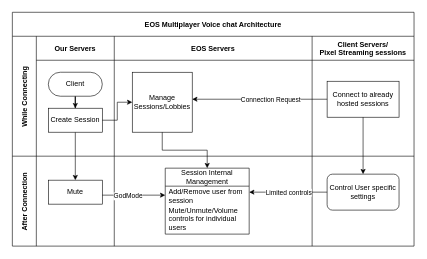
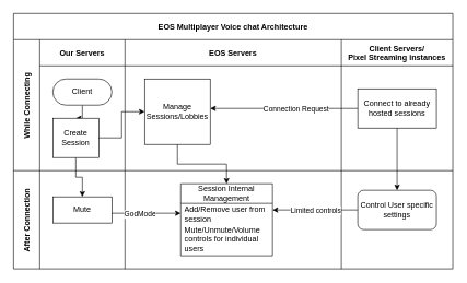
- <mxCell id="11" value="Client Servers/&#10;Pixel Streaming sessions" style="swimlane;swimlaneHead=0;swimlaneBody=0;connectable=0;fillColor=none;startSize=40;collapsible=0;recursiveResize=0;expand=0;fontStyle=1;" parent="4" vertex="1"><mxGeometry x="500" width="170" height="200" as="geometry"><mxRectangle width="170" height="200" as="alternateBounds" /></mxGeometry></mxCell>
+ <mxCell id="11" value="Client Servers/&#10;Pixel Streaming instances" style="swimlane;swimlaneHead=0;swimlaneBody=0;connectable=0;fillColor=none;startSize=40;collapsible=0;recursiveResize=0;expand=0;fontStyle=1;" parent="4" vertex="1"><mxGeometry x="500" width="170" height="200" as="geometry"><mxRectangle width="170" height="200" as="alternateBounds" /></mxGeometry></mxCell>
- <mxCell id="8" value="Create Session" style="rounded=0;whiteSpace=wrap;html=1;" parent="5" vertex="1"><mxGeometry x="20" y="120" width="90" height="40" as="geometry" /></mxCell>
+ <mxCell id="8" value="Create Session" style="rounded=0;whiteSpace=wrap;html=1;" parent="5" vertex="1"><mxGeometry x="20" y="120" width="70" height="60" as="geometry" /></mxCell>
